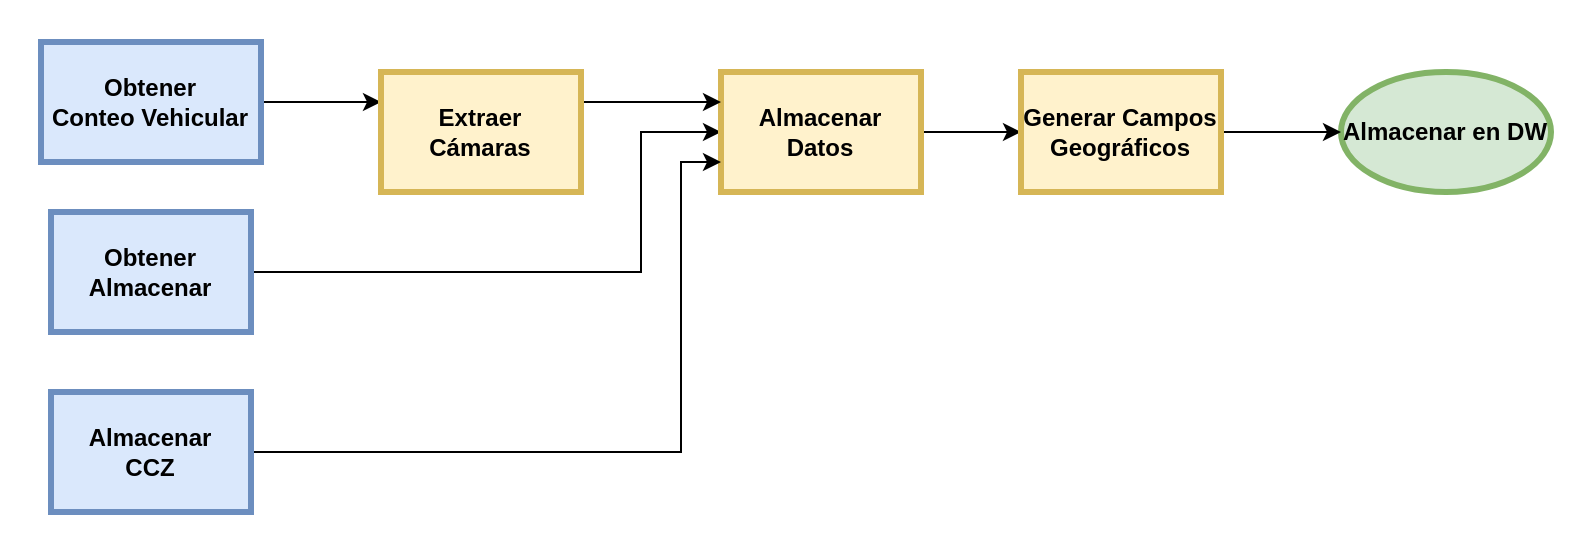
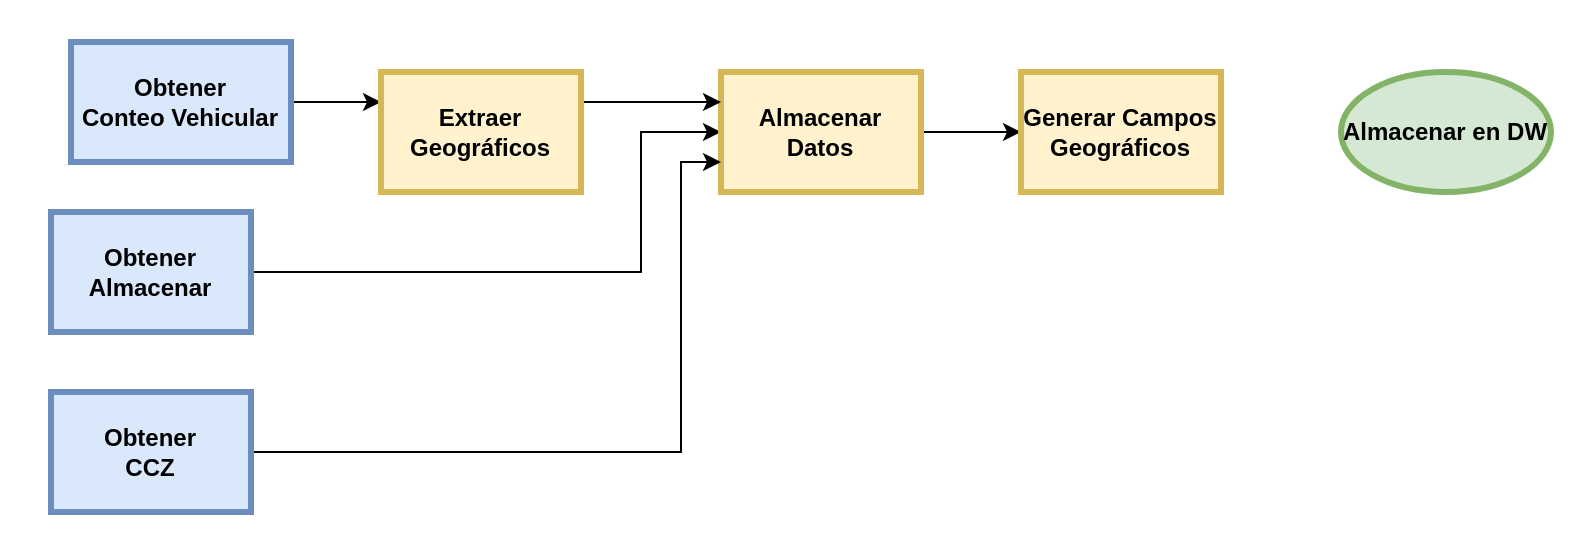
- <mxCell id="3" value="Obtener&#10;Conteo Vehicular" style="whiteSpace=wrap;align=center;verticalAlign=middle;fontStyle=1;strokeWidth=3;fillColor=#dae8fc;strokeColor=#6c8ebf;" vertex="1" parent="1"><mxGeometry x="20" y="20.5" width="110" height="60" as="geometry" /></mxCell>
+ <mxCell id="3" value="Obtener&#10;Conteo Vehicular" style="whiteSpace=wrap;align=center;verticalAlign=middle;fontStyle=1;strokeWidth=3;fillColor=#dae8fc;strokeColor=#6c8ebf;" vertex="1" parent="1"><mxGeometry x="35" y="20.5" width="110" height="60" as="geometry" /></mxCell>
- <mxCell id="11" style="edgeStyle=orthogonalEdgeStyle;rounded=0;orthogonalLoop=1;jettySize=auto;html=1;exitX=1;exitY=0.5;exitDx=0;exitDy=0;entryX=0;entryY=0.5;entryDx=0;entryDy=0;" edge="1" parent="1" source="12" target="4"><mxGeometry relative="1" as="geometry" /></mxCell>
- <mxCell id="14" value="Extraer&#10;Cámaras" style="whiteSpace=wrap;align=center;verticalAlign=middle;fontStyle=1;strokeWidth=3;fillColor=#fff2cc;strokeColor=#d6b656;" vertex="1" parent="1"><mxGeometry x="190" y="35.5" width="100" height="60" as="geometry" /></mxCell>
+ <mxCell id="14" value="Extraer&#10;Geográficos" style="whiteSpace=wrap;align=center;verticalAlign=middle;fontStyle=1;strokeWidth=3;fillColor=#fff2cc;strokeColor=#d6b656;" vertex="1" parent="1"><mxGeometry x="190" y="35.5" width="100" height="60" as="geometry" /></mxCell>
- <mxCell id="10" value="Almacenar&#10;CCZ" style="whiteSpace=wrap;align=center;verticalAlign=middle;fontStyle=1;strokeWidth=3;fillColor=#dae8fc;strokeColor=#6c8ebf;" vertex="1" parent="1"><mxGeometry x="25" y="195.5" width="100" height="60" as="geometry" /></mxCell>
+ <mxCell id="10" value="Obtener&#10;CCZ" style="whiteSpace=wrap;align=center;verticalAlign=middle;fontStyle=1;strokeWidth=3;fillColor=#dae8fc;strokeColor=#6c8ebf;" vertex="1" parent="1"><mxGeometry x="25" y="195.5" width="100" height="60" as="geometry" /></mxCell>
